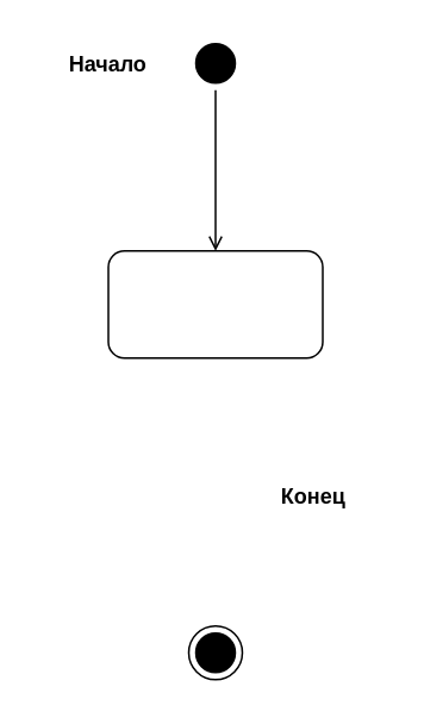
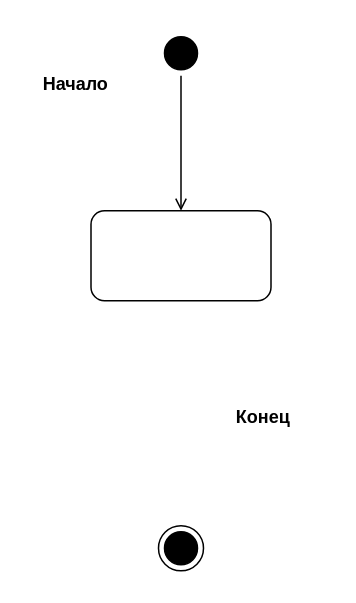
- <mxCell id="6" value="Начало" style="text;align=center;fontStyle=1;verticalAlign=middle;spacingLeft=3;spacingRight=3;strokeColor=none;rotatable=0;points=[[0,0.5],[1,0.5]];portConstraint=eastwest;" vertex="1" parent="1"><mxGeometry x="20" y="22" width="80" height="26" as="geometry" /></mxCell>
+ <mxCell id="6" value="Начало" style="text;align=center;fontStyle=1;verticalAlign=middle;spacingLeft=3;spacingRight=3;strokeColor=none;rotatable=0;points=[[0,0.5],[1,0.5]];portConstraint=eastwest;" vertex="1" parent="1"><mxGeometry x="10" y="42" width="80" height="26" as="geometry" /></mxCell>
